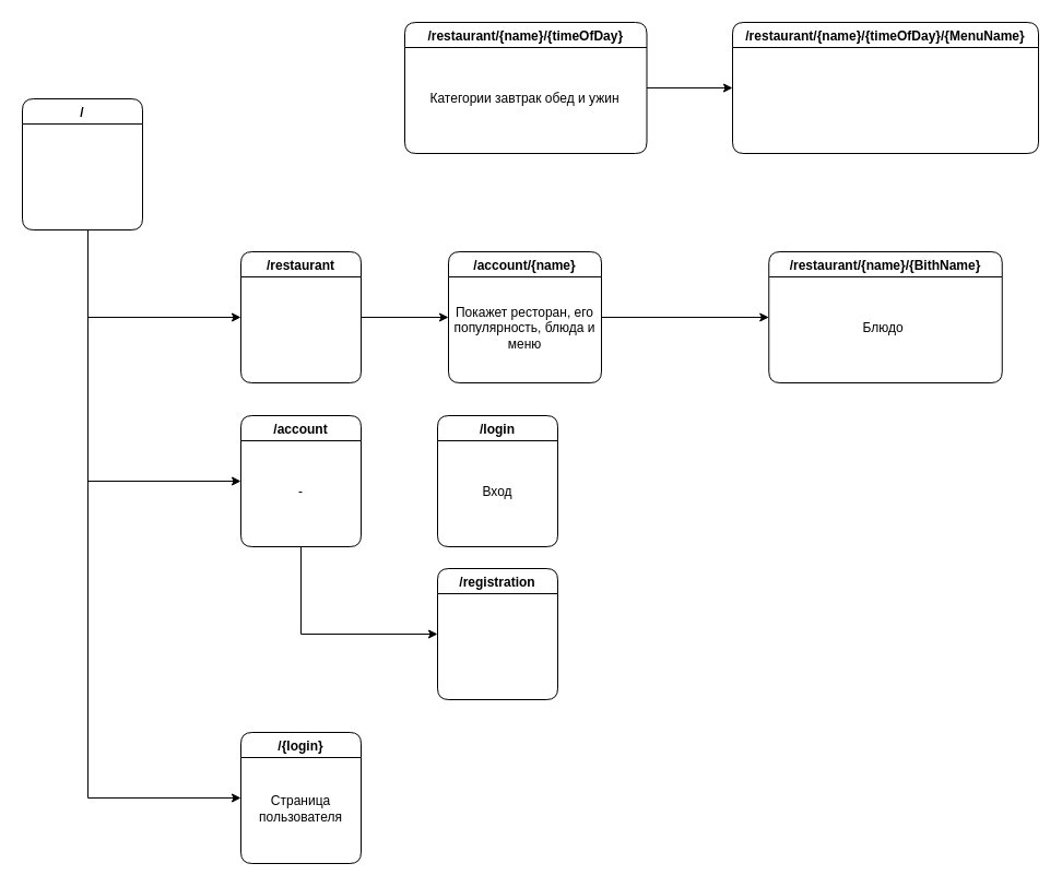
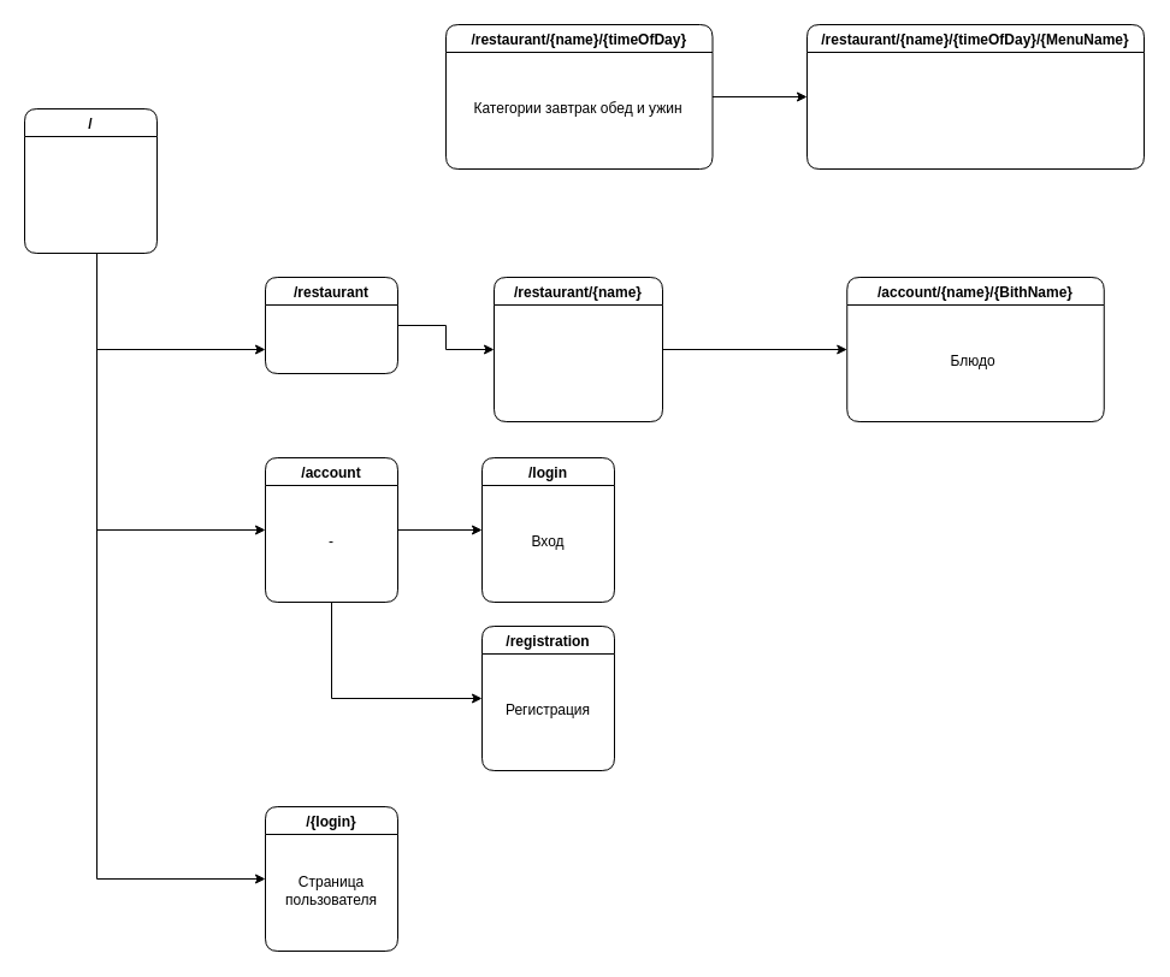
- <mxCell id="8" value="/account/{name}" style="swimlane;rounded=1;" parent="1" vertex="1"><mxGeometry x="410" y="230" width="140" height="120" as="geometry" /></mxCell>
+ <mxCell id="8" value="/restaurant/{name}" style="swimlane;rounded=1;" parent="1" vertex="1"><mxGeometry x="410" y="230" width="140" height="120" as="geometry" /></mxCell>
- <mxCell id="25" value="/restaurant/{name}/{BithName}" style="swimlane;rounded=1;" vertex="1" parent="1"><mxGeometry x="703.25" y="230" width="213.5" height="120" as="geometry" /></mxCell>
+ <mxCell id="25" value="/account/{name}/{BithName}" style="swimlane;rounded=1;" vertex="1" parent="1"><mxGeometry x="703.25" y="230" width="213.5" height="120" as="geometry" /></mxCell>
- <mxCell id="7" value="/restaurant" style="swimlane;rounded=1;" parent="1" vertex="1"><mxGeometry x="220" y="230" width="110" height="120" as="geometry" /></mxCell>
+ <mxCell id="7" value="/restaurant" style="swimlane;rounded=1;" parent="1" vertex="1"><mxGeometry x="220" y="230" width="110" height="80" as="geometry" /></mxCell>
- <mxCell id="9" value="Покажет ресторан, его популярность, блюда и меню" style="rounded=1;whiteSpace=wrap;html=1;fillColor=none;strokeColor=none;" parent="8" vertex="1"><mxGeometry y="20" width="140" height="100" as="geometry" /></mxCell>
+ <mxCell id="10" style="edgeStyle=orthogonalEdgeStyle;rounded=0;orthogonalLoop=1;jettySize=auto;html=1;" edge="1" parent="1" source="12" target="14"><mxGeometry relative="1" as="geometry" /></mxCell>
+ <mxCell id="17" value="Регистрация" style="rounded=1;whiteSpace=wrap;html=1;fillColor=none;strokeColor=none;" vertex="1" parent="16"><mxGeometry y="20" width="110" height="100" as="geometry" /></mxCell>
